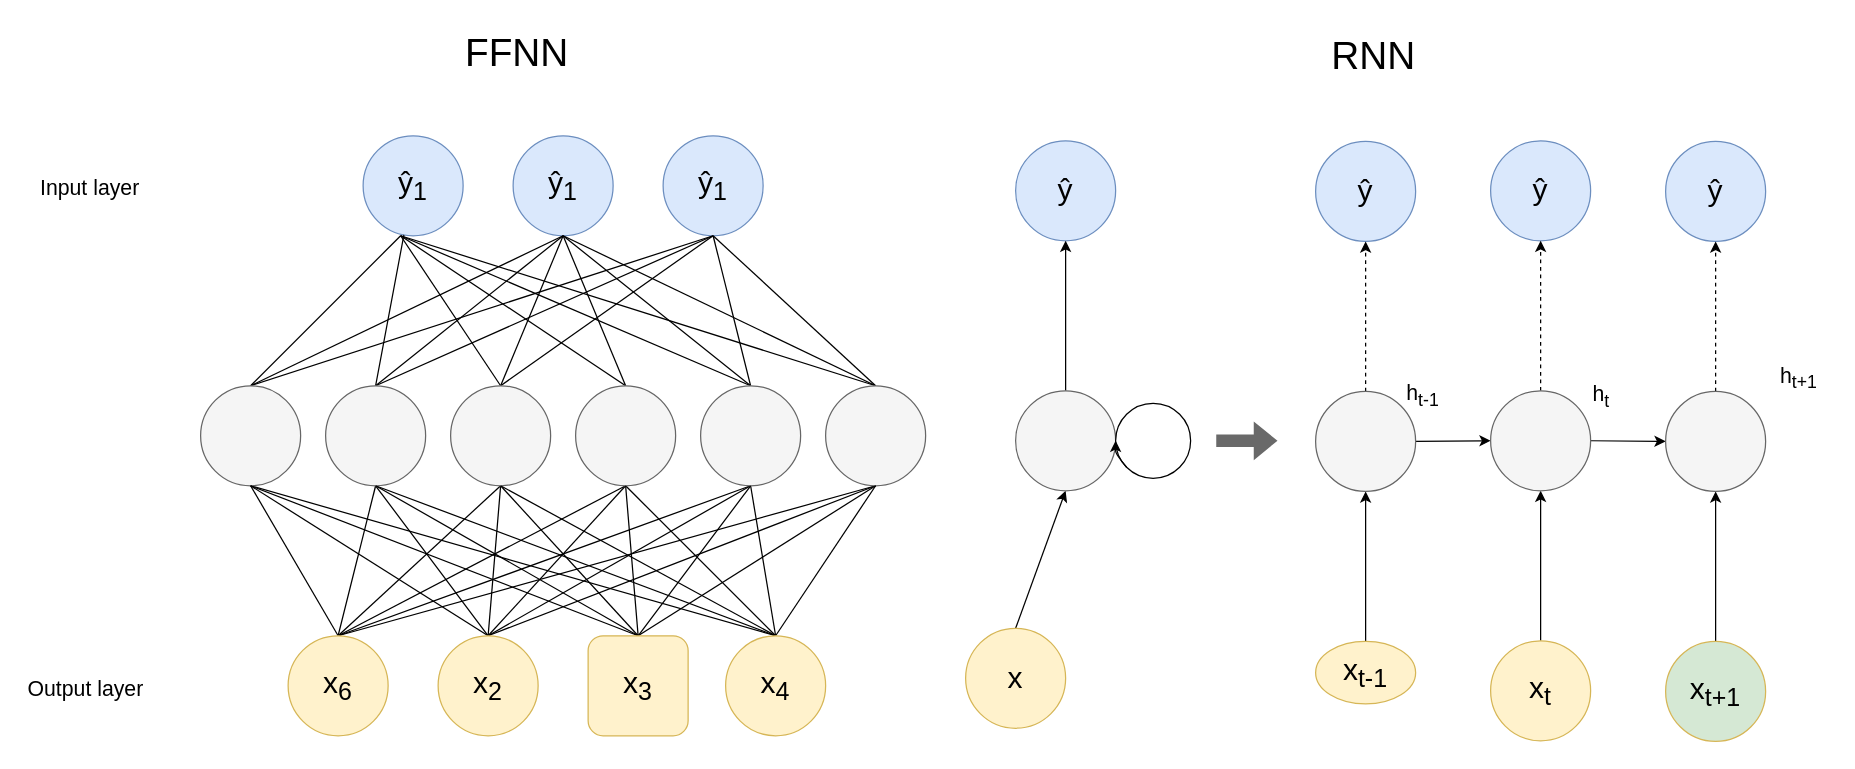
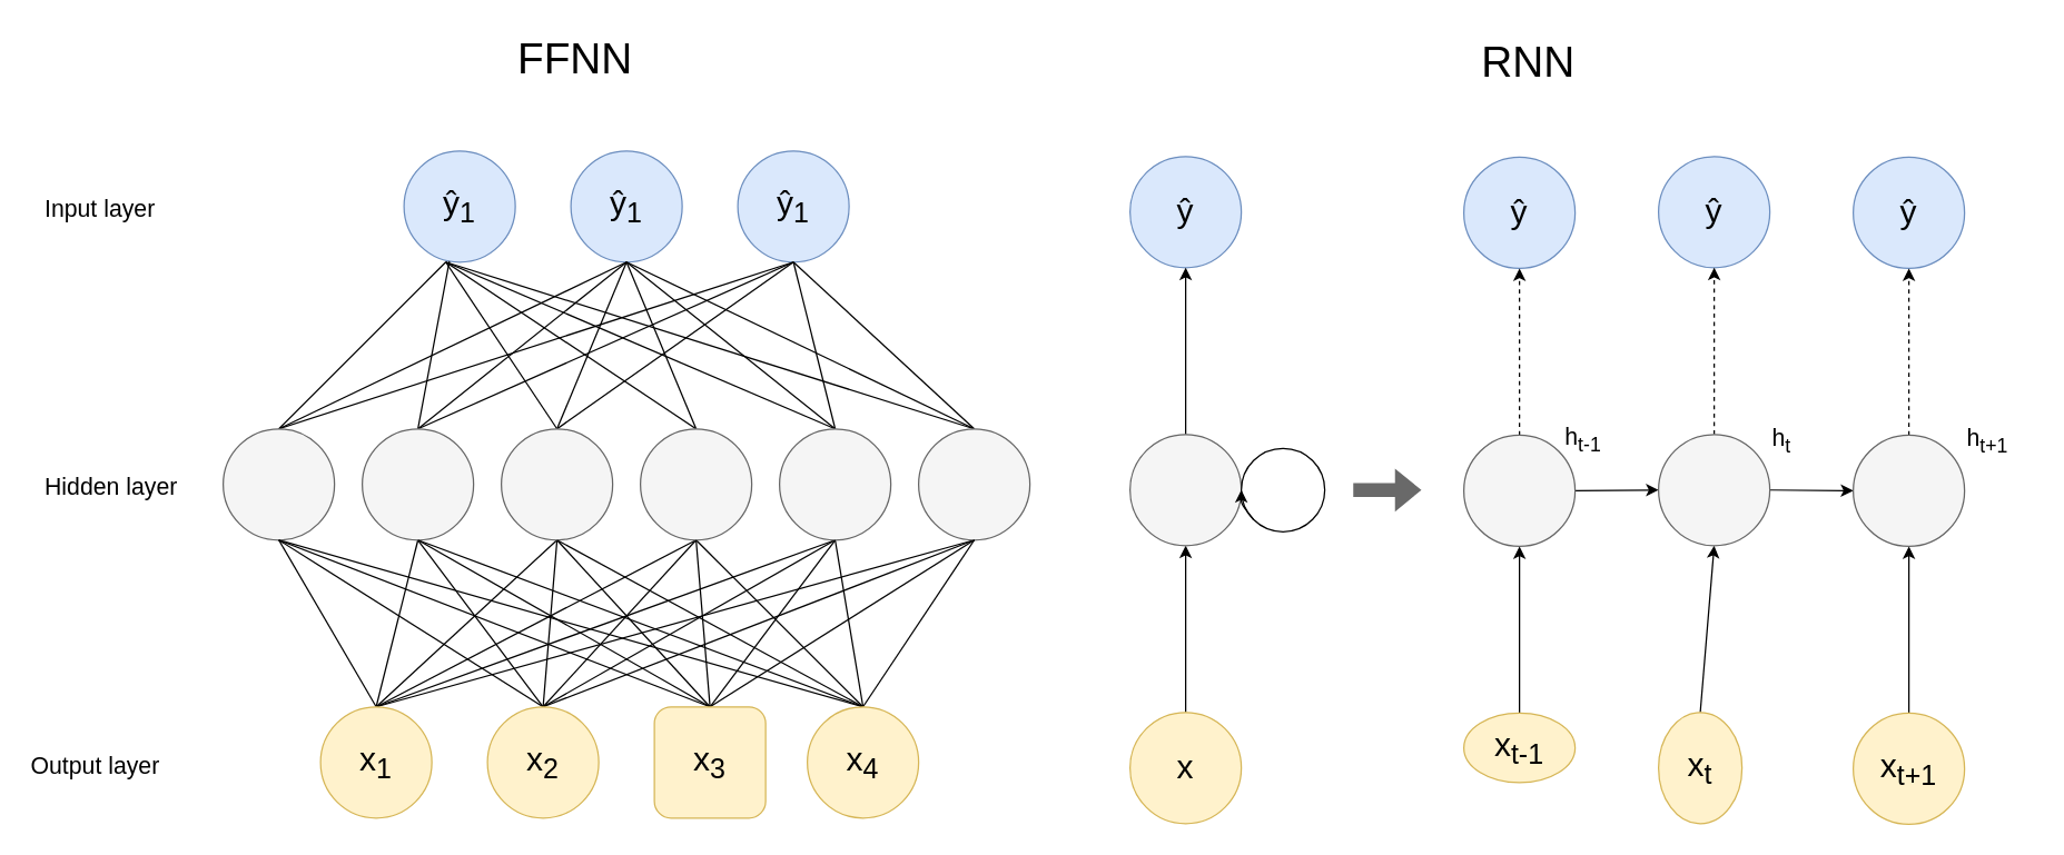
- <mxCell id="82" value="&lt;font style=&quot;font-size: 17px&quot;&gt;h&lt;sub&gt;t+1&lt;/sub&gt;&lt;/font&gt;" style="text;html=1;resizable=0;points=[];autosize=1;align=left;verticalAlign=top;spacingTop=-4;" parent="1" vertex="1"><mxGeometry x="1422" y="287.5" width="50" height="20" as="geometry" /></mxCell>
+ <mxCell id="82" value="&lt;font style=&quot;font-size: 17px&quot;&gt;h&lt;sub&gt;t+1&lt;/sub&gt;&lt;/font&gt;" style="text;html=1;resizable=0;points=[];autosize=1;align=left;verticalAlign=top;spacingTop=-4;" parent="1" vertex="1"><mxGeometry x="1412" y="302.5" width="50" height="20" as="geometry" /></mxCell>
+ <mxCell id="85" value="&lt;font style=&quot;font-size: 17px&quot;&gt;Hidden layer&lt;/font&gt;" style="text;html=1;resizable=0;points=[];autosize=1;align=left;verticalAlign=top;spacingTop=-4;" parent="1" vertex="1"><mxGeometry x="30" y="338" width="110" height="20" as="geometry" /></mxCell>
- <mxCell id="52" value="&lt;font style=&quot;font-size: 24px&quot;&gt;x&lt;/font&gt;" style="ellipse;whiteSpace=wrap;html=1;aspect=fixed;fillColor=#fff2cc;strokeColor=#d6b656;" parent="1" vertex="1"><mxGeometry x="772" y="502" width="80" height="80" as="geometry" /></mxCell>
+ <mxCell id="52" value="&lt;font style=&quot;font-size: 24px&quot;&gt;x&lt;/font&gt;" style="ellipse;whiteSpace=wrap;html=1;aspect=fixed;fillColor=#fff2cc;strokeColor=#d6b656;" parent="1" vertex="1"><mxGeometry x="812" y="512" width="80" height="80" as="geometry" /></mxCell>
- <mxCell id="44" value="&lt;font style=&quot;font-size: 24px&quot;&gt;x&lt;sub&gt;6&lt;/sub&gt;&lt;/font&gt;" style="ellipse;whiteSpace=wrap;html=1;aspect=fixed;fillColor=#fff2cc;strokeColor=#d6b656;" parent="1" vertex="1"><mxGeometry x="230" y="508" width="80" height="80" as="geometry" /></mxCell>
+ <mxCell id="44" value="&lt;font style=&quot;font-size: 24px&quot;&gt;x&lt;sub&gt;1&lt;/sub&gt;&lt;/font&gt;" style="ellipse;whiteSpace=wrap;html=1;aspect=fixed;fillColor=#fff2cc;strokeColor=#d6b656;" parent="1" vertex="1"><mxGeometry x="230" y="508" width="80" height="80" as="geometry" /></mxCell>
- <mxCell id="72" value="&lt;font style=&quot;font-size: 24px&quot;&gt;x&lt;sub&gt;t&lt;/sub&gt;&lt;/font&gt;" style="ellipse;whiteSpace=wrap;html=1;aspect=fixed;fillColor=#fff2cc;strokeColor=#d6b656;" parent="1" vertex="1"><mxGeometry x="1192" y="512" width="80" height="80" as="geometry" /></mxCell>
+ <mxCell id="72" value="&lt;font style=&quot;font-size: 24px&quot;&gt;x&lt;sub&gt;t&lt;/sub&gt;&lt;/font&gt;" style="ellipse;whiteSpace=wrap;html=1;aspect=fixed;fillColor=#fff2cc;strokeColor=#d6b656;" parent="1" vertex="1"><mxGeometry x="1192" y="512" width="60" height="80" as="geometry" /></mxCell>
- <mxCell id="78" value="&lt;font style=&quot;font-size: 24px&quot;&gt;x&lt;sub&gt;t+1&lt;/sub&gt;&lt;/font&gt;" style="ellipse;whiteSpace=wrap;html=1;aspect=fixed;fillColor=#d5e8d4;strokeColor=#d6b656;" parent="1" vertex="1"><mxGeometry x="1332" y="512.5" width="80" height="80" as="geometry" /></mxCell>
+ <mxCell id="78" value="&lt;font style=&quot;font-size: 24px&quot;&gt;x&lt;sub&gt;t+1&lt;/sub&gt;&lt;/font&gt;" style="ellipse;whiteSpace=wrap;html=1;aspect=fixed;fillColor=#fff2cc;strokeColor=#d6b656;" parent="1" vertex="1"><mxGeometry x="1332" y="512.5" width="80" height="80" as="geometry" /></mxCell>
